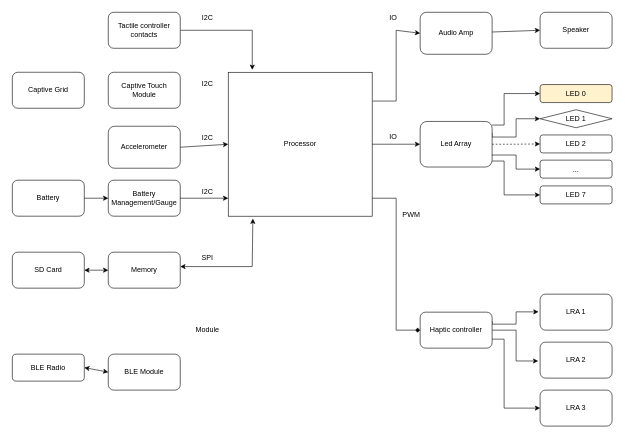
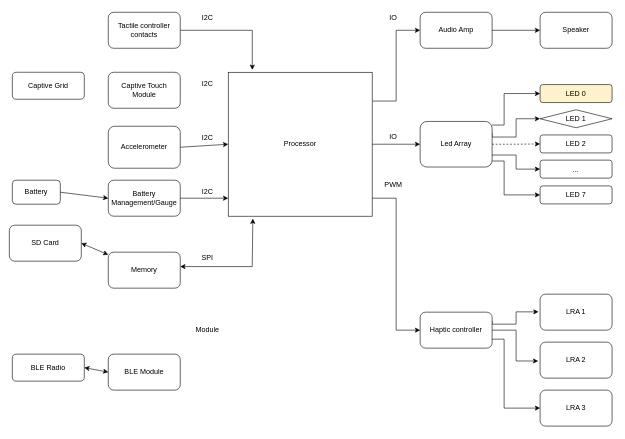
- <mxCell id="39" value="Audio Amp" style="rounded=1;whiteSpace=wrap;html=1;" vertex="1" parent="1"><mxGeometry x="700" y="20" width="120" height="70" as="geometry" /></mxCell>
+ <mxCell id="39" value="Audio Amp" style="rounded=1;whiteSpace=wrap;html=1;" vertex="1" parent="1"><mxGeometry x="700" y="20" width="120" height="60" as="geometry" /></mxCell>
- <mxCell id="5" value="Captive Grid" style="rounded=1;whiteSpace=wrap;html=1;" vertex="1" parent="1"><mxGeometry x="20" y="120" width="120" height="60" as="geometry" /></mxCell>
+ <mxCell id="5" value="Captive Grid" style="rounded=1;whiteSpace=wrap;html=1;" vertex="1" parent="1"><mxGeometry x="20" y="120" width="120" height="45" as="geometry" /></mxCell>
- <mxCell id="29" value="Battery" style="rounded=1;whiteSpace=wrap;html=1;" vertex="1" parent="1"><mxGeometry x="20" y="300" width="120" height="60" as="geometry" /></mxCell>
+ <mxCell id="29" value="Battery" style="rounded=1;whiteSpace=wrap;html=1;" vertex="1" parent="1"><mxGeometry x="20" y="300" width="80" height="40" as="geometry" /></mxCell>
- <mxCell id="32" value="PWM" style="text;html=1;resizable=0;autosize=1;align=center;verticalAlign=middle;points=[];fillColor=none;strokeColor=none;rounded=0;" vertex="1" parent="1"><mxGeometry x="665" y="346.5" width="40" height="20" as="geometry" /></mxCell>
+ <mxCell id="32" value="PWM" style="text;html=1;resizable=0;autosize=1;align=center;verticalAlign=middle;points=[];fillColor=none;strokeColor=none;rounded=0;" vertex="1" parent="1"><mxGeometry x="635" y="296.5" width="40" height="20" as="geometry" /></mxCell>
- <mxCell id="27" value="SD Card" style="rounded=1;whiteSpace=wrap;html=1;" vertex="1" parent="1"><mxGeometry x="20" y="420" width="120" height="60" as="geometry" /></mxCell>
+ <mxCell id="27" value="SD Card" style="rounded=1;whiteSpace=wrap;html=1;" vertex="1" parent="1"><mxGeometry x="15" y="375" width="120" height="60" as="geometry" /></mxCell>
- <mxCell id="2" style="edgeStyle=orthogonalEdgeStyle;rounded=0;orthogonalLoop=1;jettySize=auto;html=1;entryX=0;entryY=0.5;entryDx=0;entryDy=0;fontSize=17;endArrow=diamond;" edge="1" parent="1" source="3" target="23"><mxGeometry relative="1" as="geometry"><Array as="points"><mxPoint x="660" y="330" /><mxPoint x="660" y="550" /></Array></mxGeometry></mxCell>
+ <mxCell id="2" style="edgeStyle=orthogonalEdgeStyle;rounded=0;orthogonalLoop=1;jettySize=auto;html=1;entryX=0;entryY=0.5;entryDx=0;entryDy=0;fontSize=17;" edge="1" parent="1" source="3" target="23"><mxGeometry relative="1" as="geometry"><Array as="points"><mxPoint x="660" y="330" /><mxPoint x="660" y="550" /></Array></mxGeometry></mxCell>
